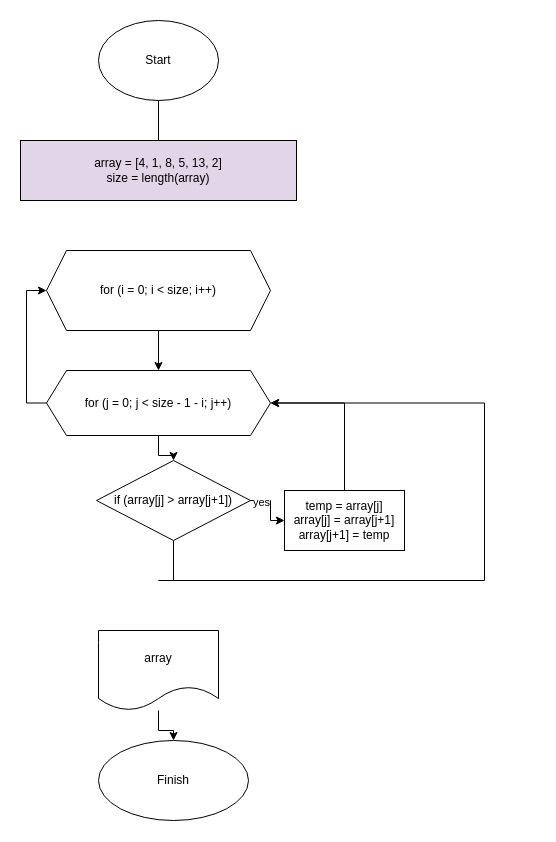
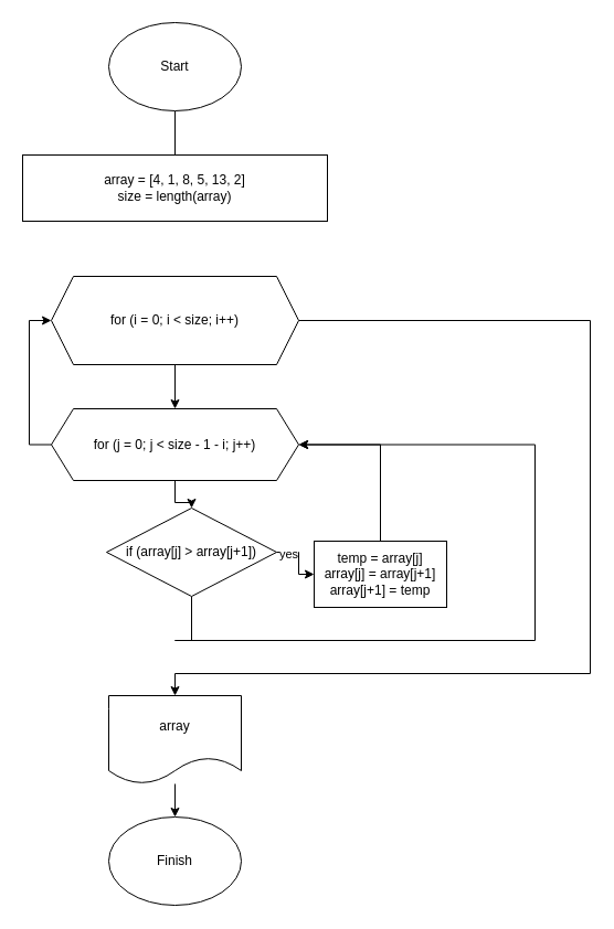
- <mxCell id="5" value="array = [4, 1, 8, 5, 13, 2]&lt;br&gt;size = length(array)" style="rounded=0;whiteSpace=wrap;html=1;fillColor=#e1d5e7;" vertex="1" parent="1"><mxGeometry x="20" y="140" width="276" height="60" as="geometry" /></mxCell>
+ <mxCell id="5" value="array = [4, 1, 8, 5, 13, 2]&lt;br&gt;size = length(array)" style="rounded=0;whiteSpace=wrap;html=1;" vertex="1" parent="1"><mxGeometry x="20" y="140" width="276" height="60" as="geometry" /></mxCell>
+ <mxCell id="7" style="edgeStyle=orthogonalEdgeStyle;rounded=0;orthogonalLoop=1;jettySize=auto;html=1;entryX=0.5;entryY=0;entryDx=0;entryDy=0;" edge="1" parent="1" source="8" target="19"><mxGeometry relative="1" as="geometry"><Array as="points"><mxPoint x="534" y="290" /><mxPoint x="534" y="610" /><mxPoint x="158" y="610" /></Array></mxGeometry></mxCell>
- <mxCell id="4" value="Finish" style="ellipse;whiteSpace=wrap;html=1;" vertex="1" parent="1"><mxGeometry x="98" y="740" width="150" height="80" as="geometry" /></mxCell>
+ <mxCell id="4" value="Finish" style="ellipse;whiteSpace=wrap;html=1;" vertex="1" parent="1"><mxGeometry x="98" y="740" width="120" height="80" as="geometry" /></mxCell>
